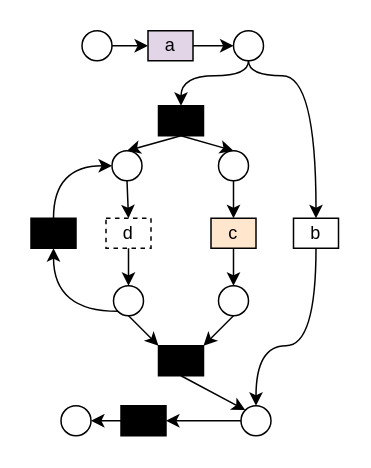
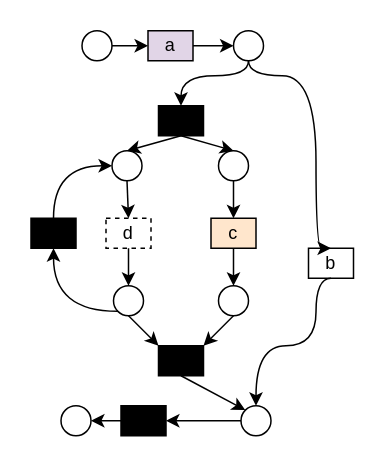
- <mxCell id="11" value="b" style="rounded=0;whiteSpace=wrap;html=1;spacing=2;strokeWidth=1;" vertex="1" parent="1"><mxGeometry x="195" y="145" width="30" height="20" as="geometry" /></mxCell>
+ <mxCell id="11" value="b" style="rounded=0;whiteSpace=wrap;html=1;spacing=2;strokeWidth=1;" vertex="1" parent="1"><mxGeometry x="205" y="165" width="30" height="20" as="geometry" /></mxCell>
